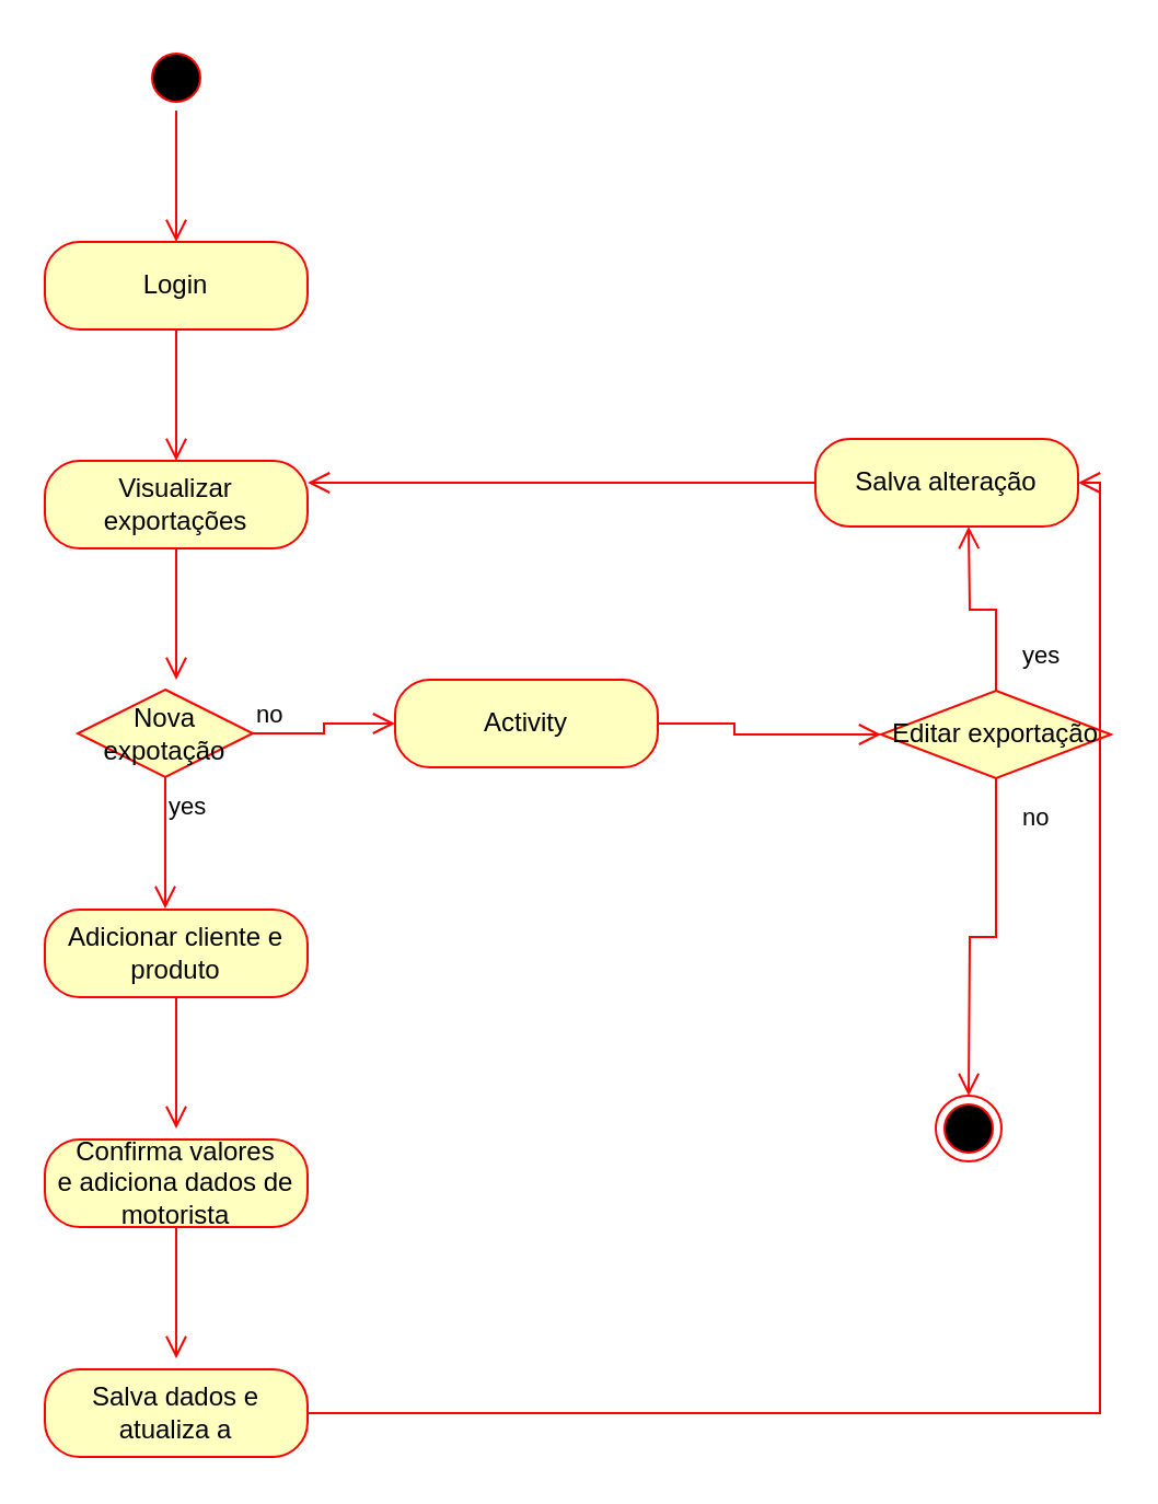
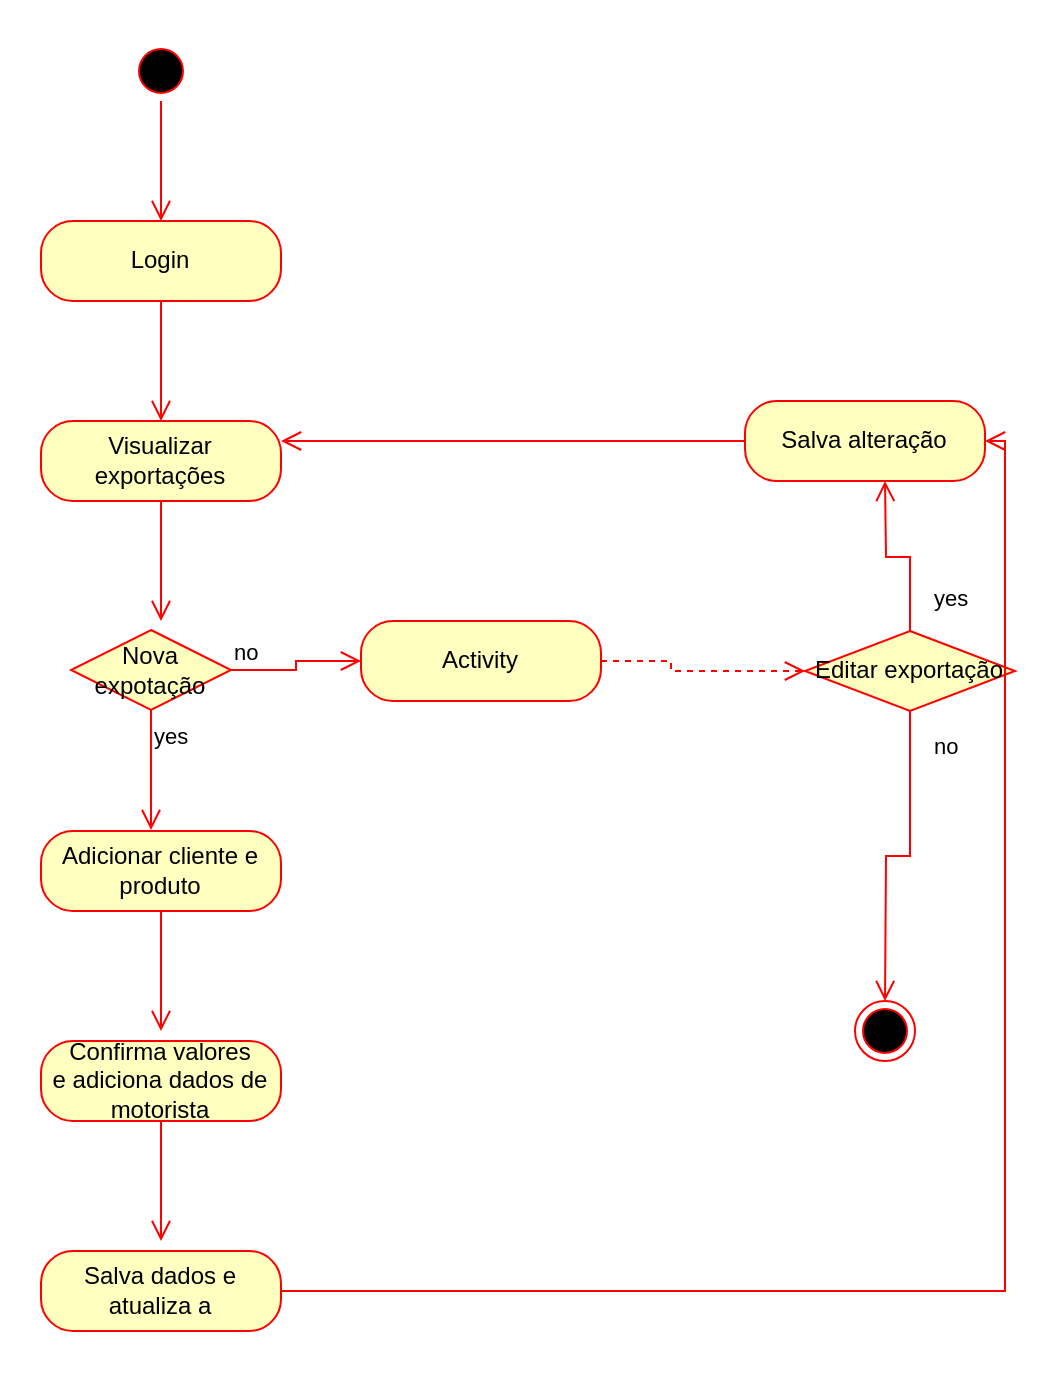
- <mxCell id="24" value="" style="edgeStyle=orthogonalEdgeStyle;html=1;verticalAlign=bottom;endArrow=open;endSize=8;strokeColor=#ff0000;rounded=0;exitX=1;exitY=0.5;exitDx=0;exitDy=0;entryX=0;entryY=0.5;entryDx=0;entryDy=0;" edge="1" source="23" parent="1" target="15"><mxGeometry relative="1" as="geometry"><mxPoint x="275" y="410" as="targetPoint" /><Array as="points"><mxPoint x="335" y="335" /></Array></mxGeometry></mxCell>
+ <mxCell id="24" value="" style="edgeStyle=orthogonalEdgeStyle;html=1;verticalAlign=bottom;endArrow=open;endSize=8;strokeColor=#ff0000;rounded=0;exitX=1;exitY=0.5;exitDx=0;exitDy=0;entryX=0;entryY=0.5;entryDx=0;entryDy=0;dashed=1;" edge="1" source="23" parent="1" target="15"><mxGeometry relative="1" as="geometry"><mxPoint x="275" y="410" as="targetPoint" /><Array as="points"><mxPoint x="335" y="335" /></Array></mxGeometry></mxCell>
